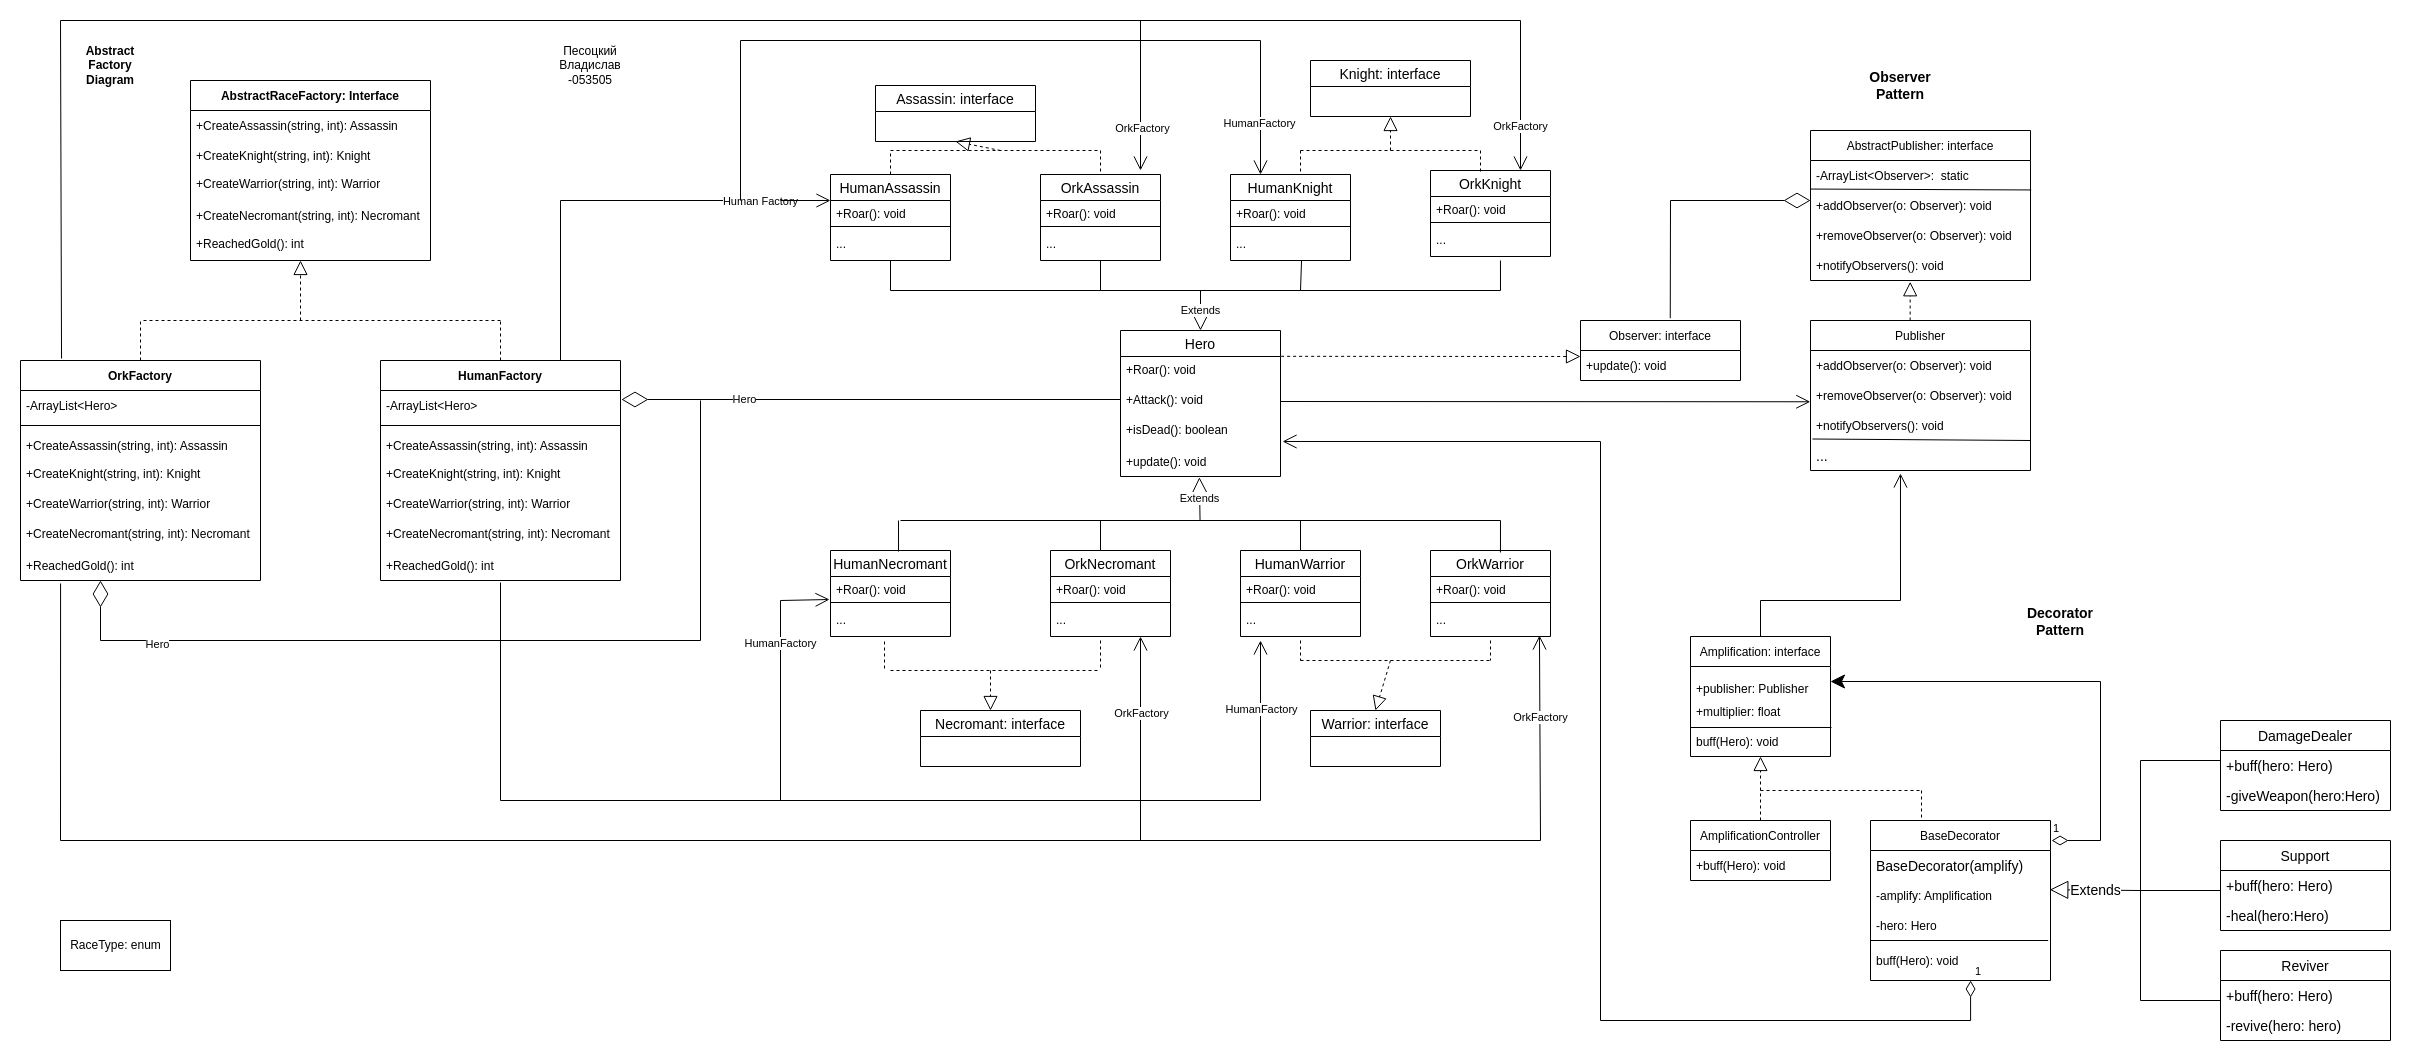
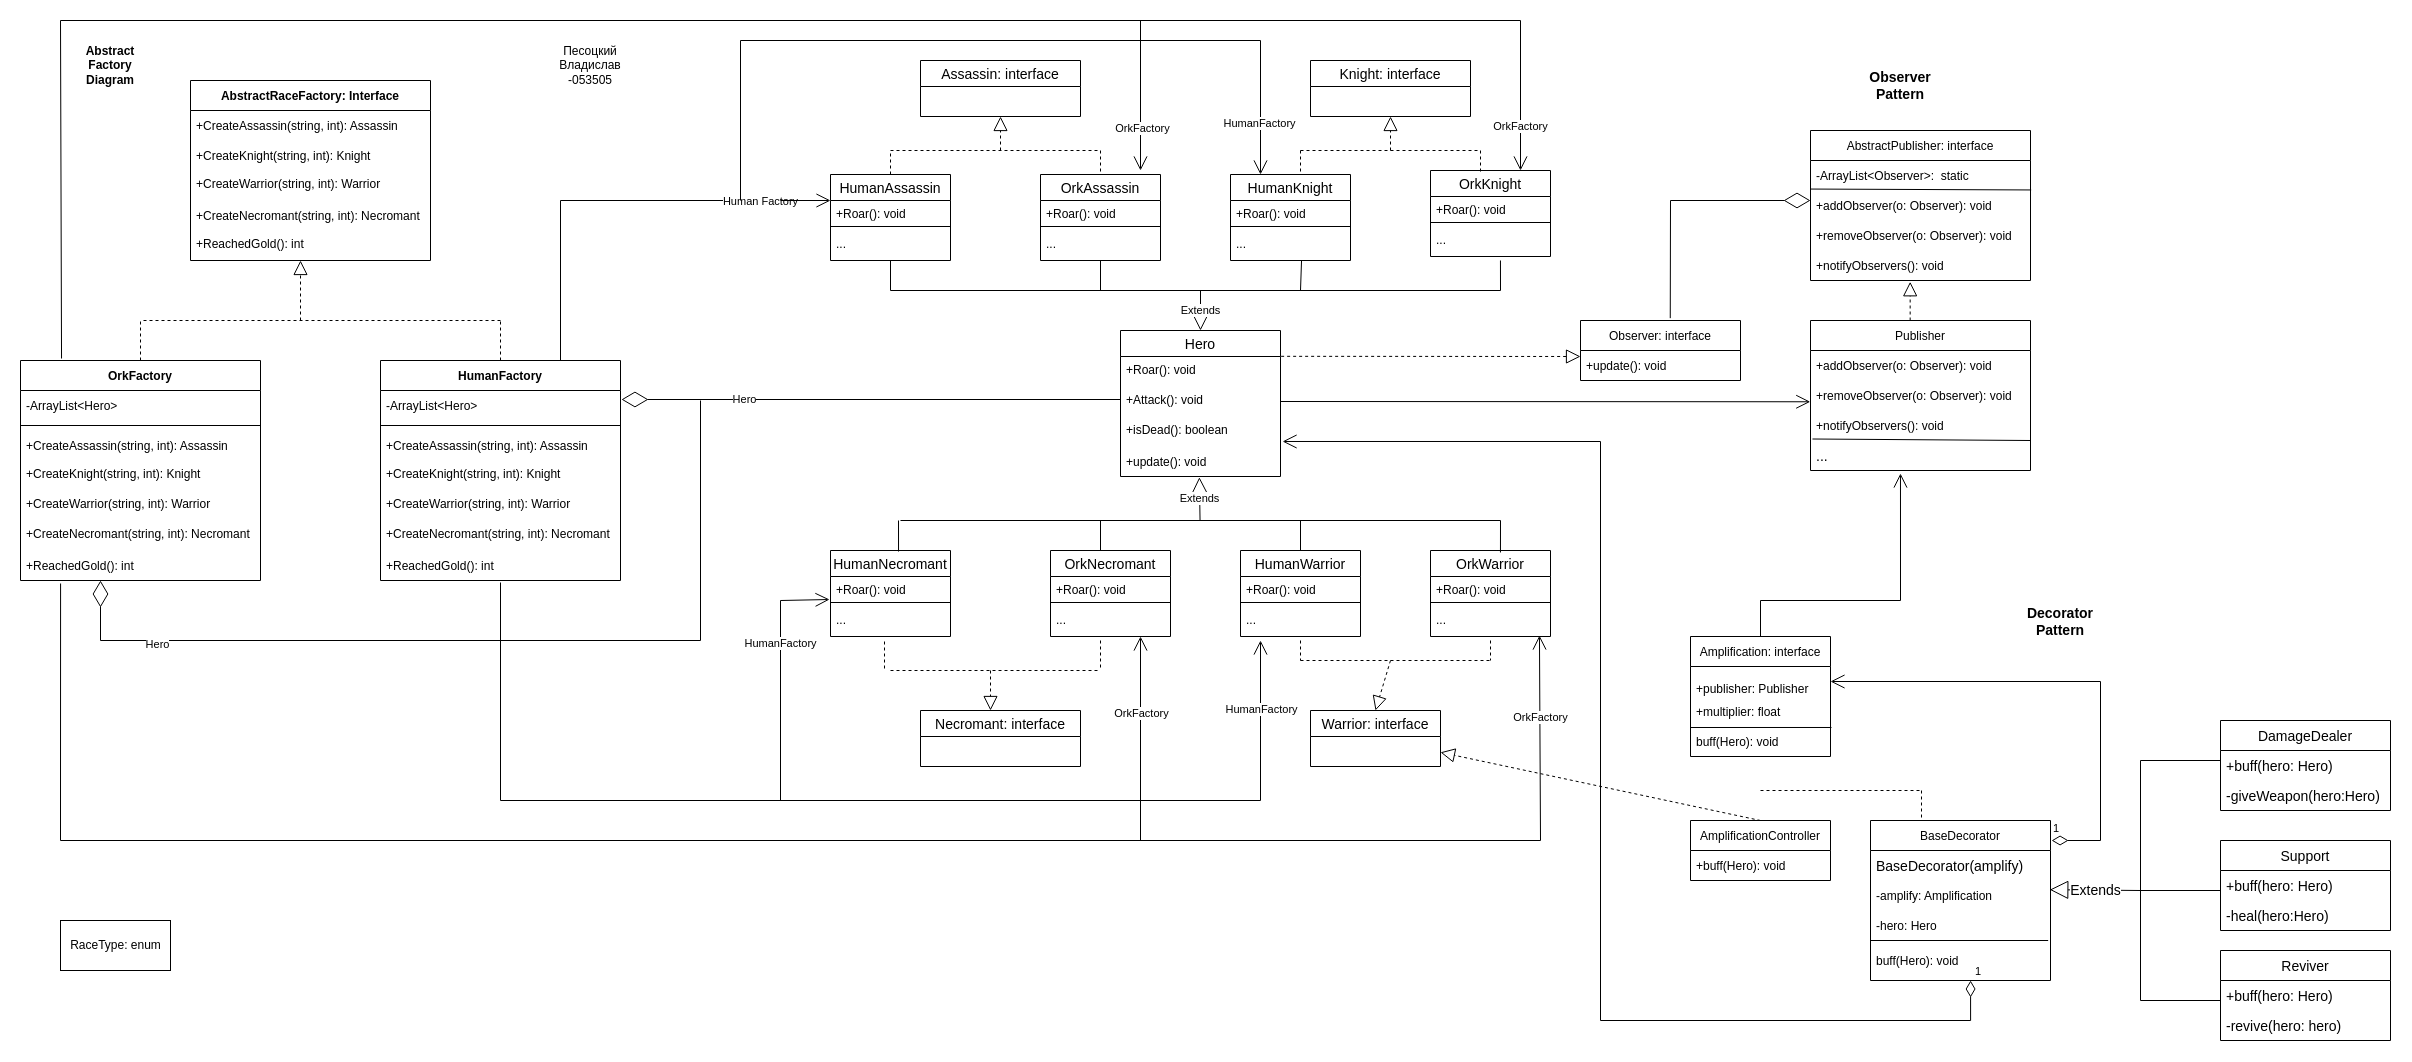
- <mxCell id="26" value="Assassin: interface" style="swimlane;fontStyle=0;childLayout=stackLayout;horizontal=1;startSize=26;horizontalStack=0;resizeParent=1;resizeParentMax=0;resizeLast=0;collapsible=1;marginBottom=0;align=center;fontSize=14;" parent="1" vertex="1"><mxGeometry x="875" y="85" width="160" height="56" as="geometry" /></mxCell>
+ <mxCell id="26" value="Assassin: interface" style="swimlane;fontStyle=0;childLayout=stackLayout;horizontal=1;startSize=26;horizontalStack=0;resizeParent=1;resizeParentMax=0;resizeLast=0;collapsible=1;marginBottom=0;align=center;fontSize=14;" parent="1" vertex="1"><mxGeometry x="920" y="60" width="160" height="56" as="geometry" /></mxCell>
- <mxCell id="172" value="1" style="endArrow=classic;html=1;endSize=12;startArrow=diamondThin;startSize=14;startFill=0;edgeStyle=orthogonalEdgeStyle;align=left;verticalAlign=bottom;rounded=0;exitX=1.006;exitY=0.125;exitDx=0;exitDy=0;exitPerimeter=0;" edge="1" parent="1" source="163" target="155"><mxGeometry x="-1" y="3" relative="1" as="geometry"><mxPoint x="2060" y="840" as="sourcePoint" /><mxPoint x="2090" y="800" as="targetPoint" /><Array as="points"><mxPoint x="2100" y="840" /><mxPoint x="2100" y="681" /></Array></mxGeometry></mxCell>
+ <mxCell id="172" value="1" style="endArrow=open;html=1;endSize=12;startArrow=diamondThin;startSize=14;startFill=0;edgeStyle=orthogonalEdgeStyle;align=left;verticalAlign=bottom;rounded=0;exitX=1.006;exitY=0.125;exitDx=0;exitDy=0;exitPerimeter=0;" edge="1" parent="1" source="163" target="155"><mxGeometry x="-1" y="3" relative="1" as="geometry"><mxPoint x="2060" y="840" as="sourcePoint" /><mxPoint x="2090" y="800" as="targetPoint" /><Array as="points"><mxPoint x="2100" y="840" /><mxPoint x="2100" y="681" /></Array></mxGeometry></mxCell>
- <mxCell id="161" value="" style="endArrow=block;dashed=1;endFill=0;endSize=12;html=1;rounded=0;entryX=0.5;entryY=1;entryDx=0;entryDy=0;exitX=0.5;exitY=0;exitDx=0;exitDy=0;" edge="1" parent="1" source="159" target="154"><mxGeometry width="160" relative="1" as="geometry"><mxPoint x="1690" y="740" as="sourcePoint" /><mxPoint x="1850" y="740" as="targetPoint" /></mxGeometry></mxCell>
+ <mxCell id="161" value="" style="endArrow=block;dashed=1;endFill=0;endSize=12;html=1;rounded=0;exitX=0.5;exitY=0;exitDx=0;exitDy=0;" edge="1" parent="1" source="159" target="29"><mxGeometry width="160" relative="1" as="geometry"><mxPoint x="1690" y="740" as="sourcePoint" /><mxPoint x="1850" y="740" as="targetPoint" /></mxGeometry></mxCell>
